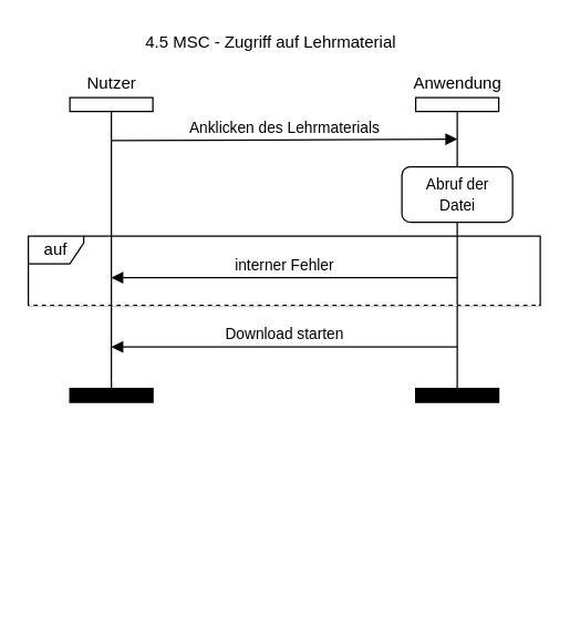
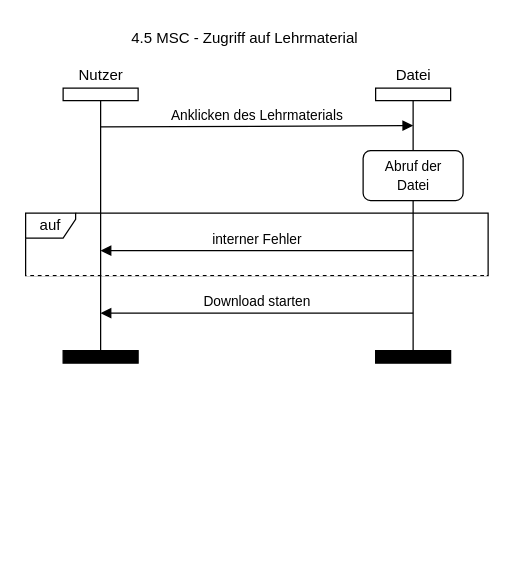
- <mxCell id="9" value="Anwendung" style="text;html=1;align=center;verticalAlign=middle;resizable=0;points=[];autosize=1;" parent="1" vertex="1"><mxGeometry x="290" y="50" width="80" height="20" as="geometry" /></mxCell>
+ <mxCell id="9" value="Datei" style="text;html=1;align=center;verticalAlign=middle;resizable=0;points=[];autosize=1;" parent="1" vertex="1"><mxGeometry x="290" y="50" width="80" height="20" as="geometry" /></mxCell>
